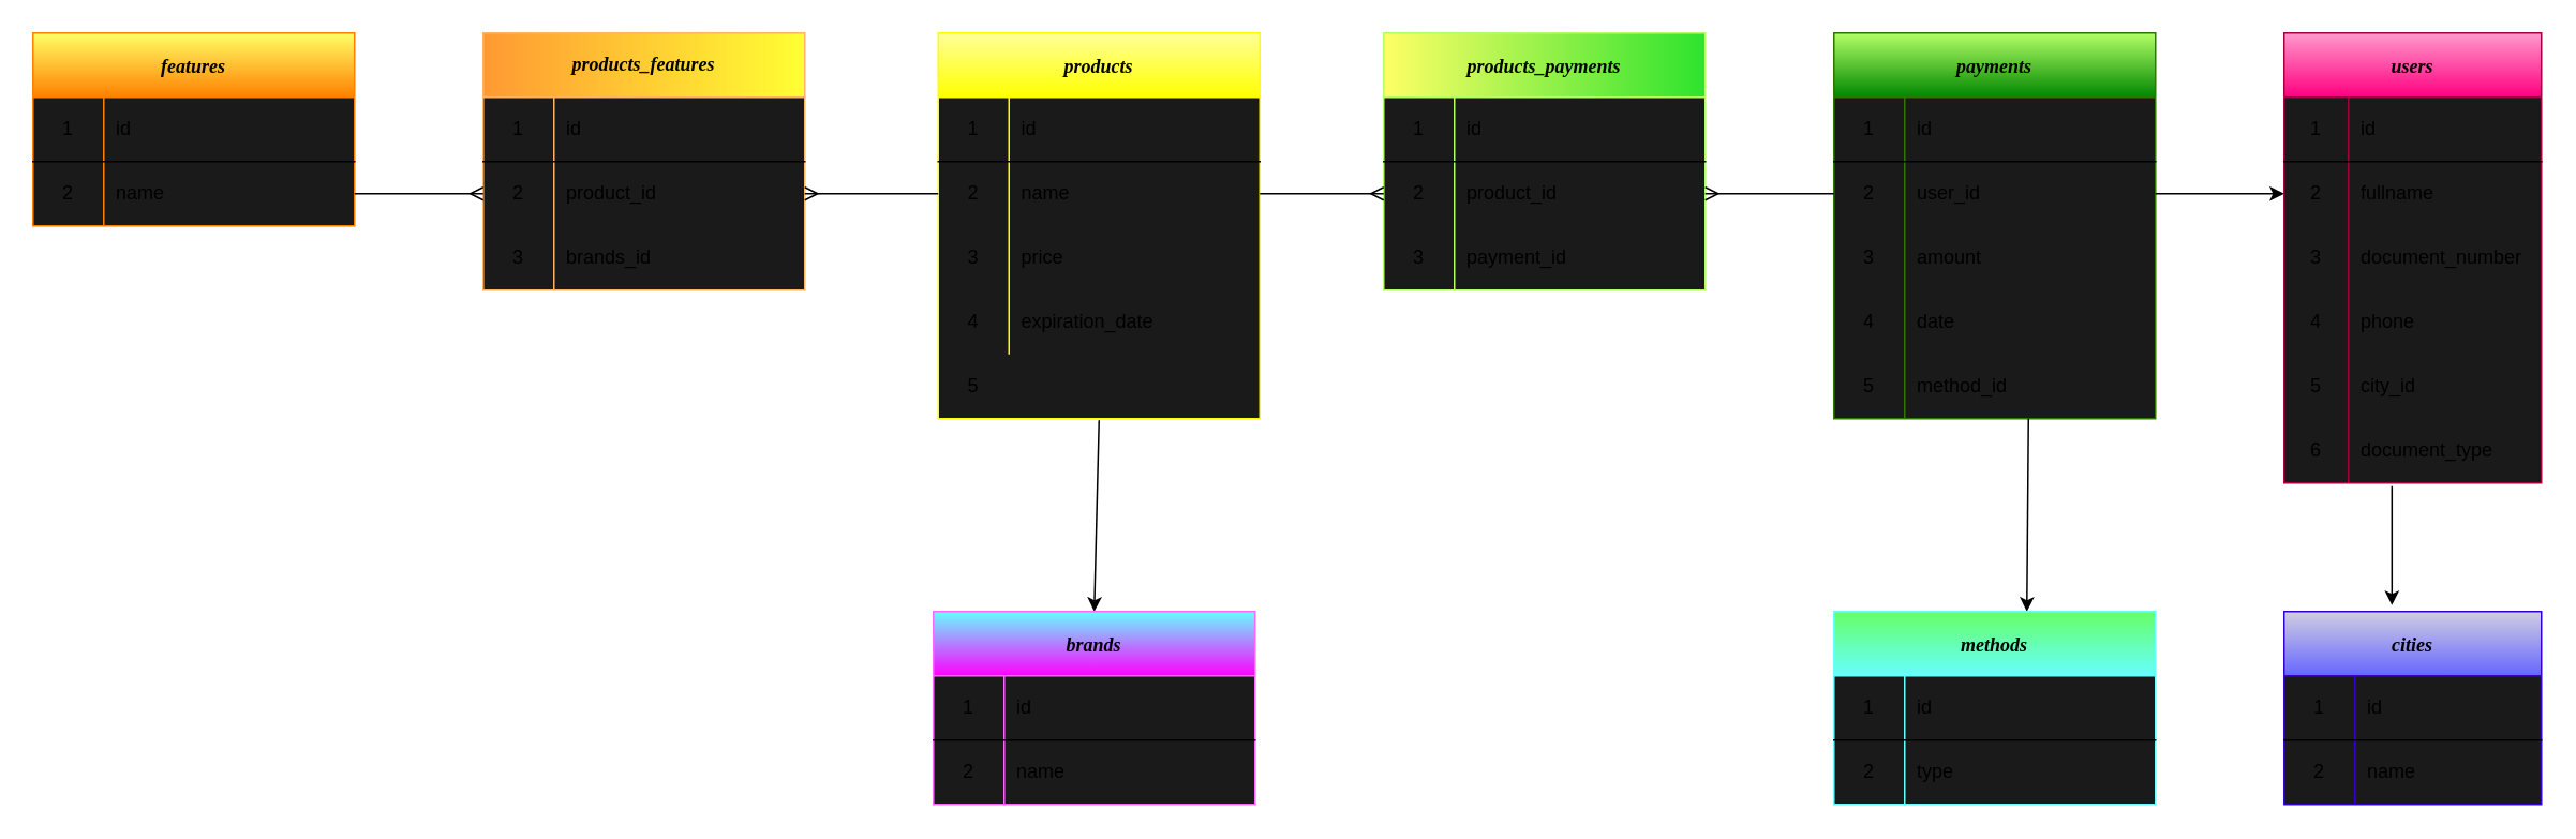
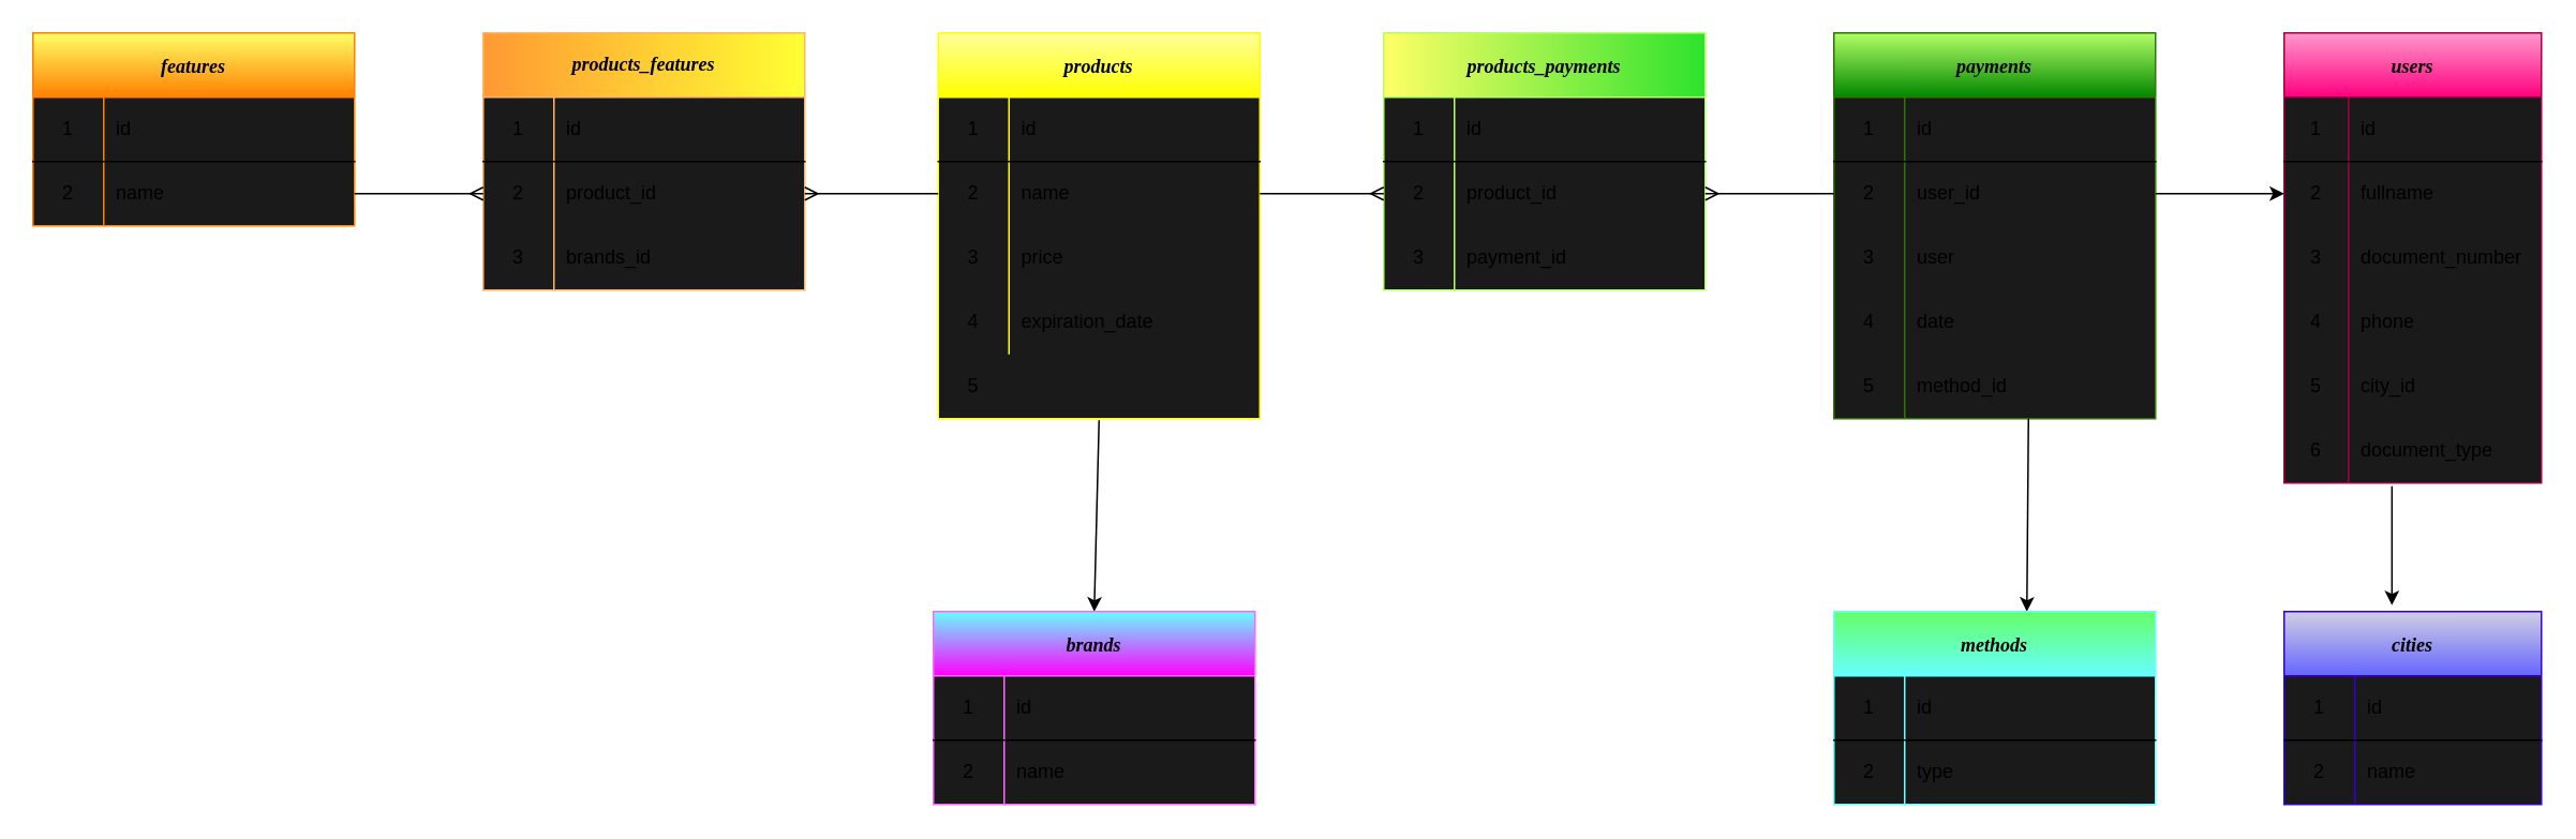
- <mxCell id="36" value="amount" style="shape=partialRectangle;html=1;whiteSpace=wrap;connectable=0;fillColor=none;top=0;left=0;bottom=0;right=0;align=left;spacingLeft=6;overflow=hidden;pointerEvents=1;" parent="34" vertex="1"><mxGeometry x="44" width="156" height="40" as="geometry"><mxRectangle width="156" height="40" as="alternateBounds" /></mxGeometry></mxCell>
+ <mxCell id="36" value="user" style="shape=partialRectangle;html=1;whiteSpace=wrap;connectable=0;fillColor=none;top=0;left=0;bottom=0;right=0;align=left;spacingLeft=6;overflow=hidden;pointerEvents=1;" parent="34" vertex="1"><mxGeometry x="44" width="156" height="40" as="geometry"><mxRectangle width="156" height="40" as="alternateBounds" /></mxGeometry></mxCell>
